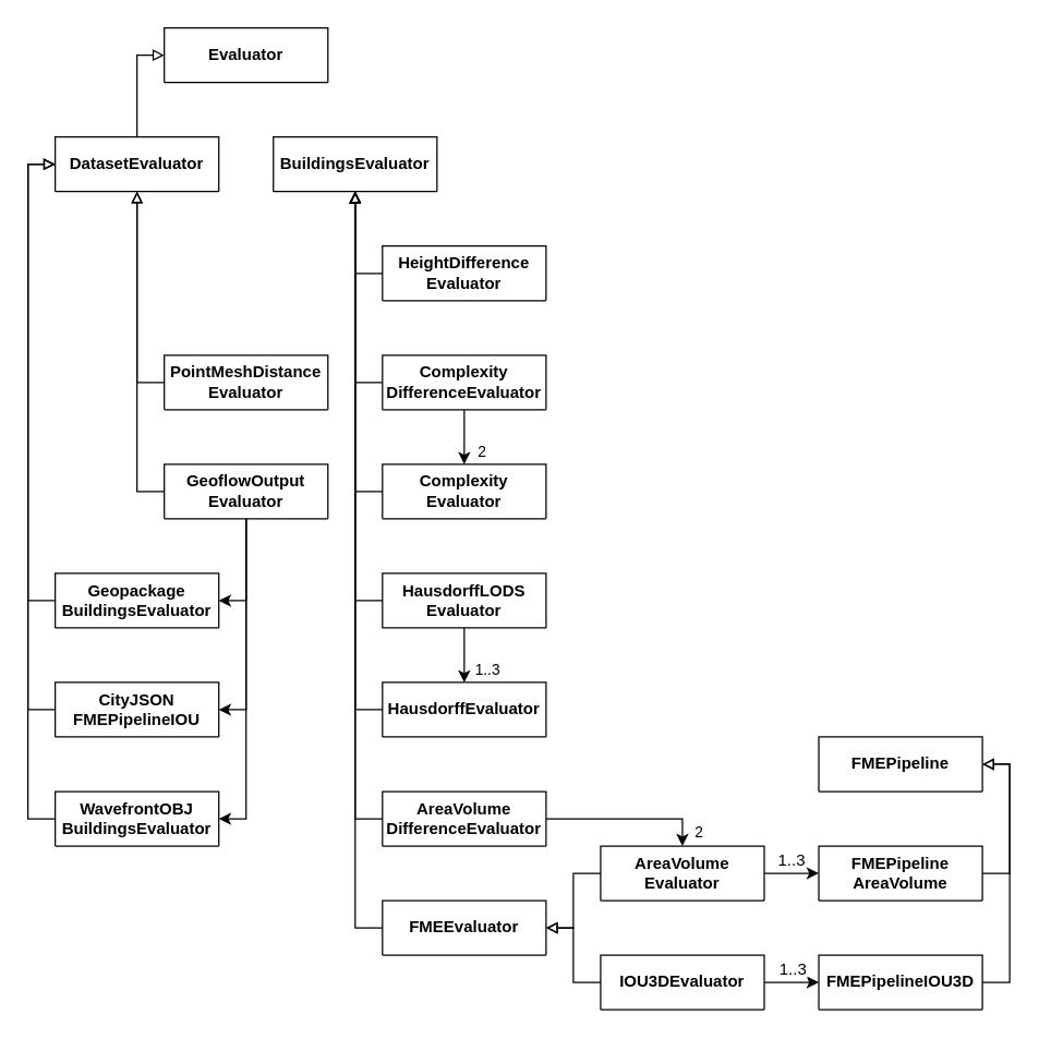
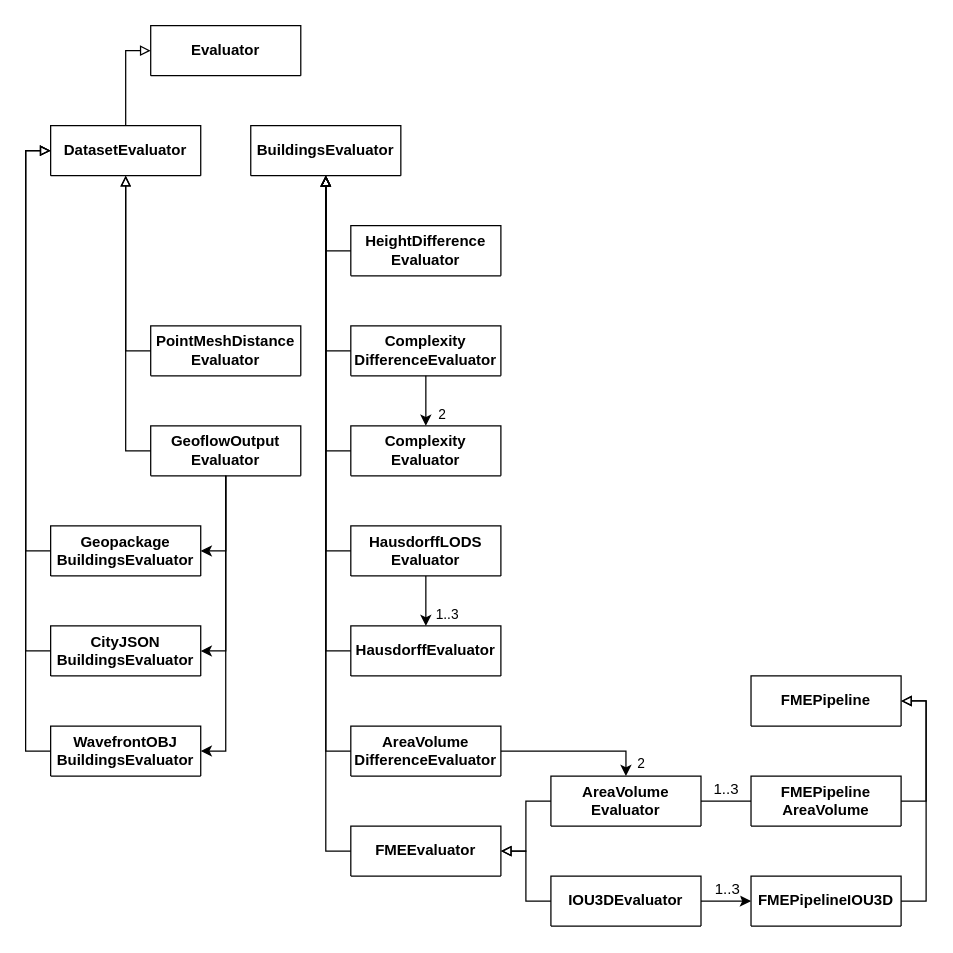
- <mxCell id="24" value="&lt;b&gt;CityJSON&lt;/b&gt;&lt;div&gt;&lt;b&gt;FMEPipelineIOU&lt;/b&gt;&lt;/div&gt;" style="swimlane;fontStyle=0;childLayout=stackLayout;horizontal=1;startSize=40;fillColor=none;horizontalStack=0;resizeParent=1;resizeParentMax=0;resizeLast=0;collapsible=1;marginBottom=0;whiteSpace=wrap;html=1;" parent="1" vertex="1"><mxGeometry x="40" y="500" width="120" height="40" as="geometry" /></mxCell>
+ <mxCell id="24" value="&lt;b&gt;CityJSON&lt;/b&gt;&lt;div&gt;&lt;b&gt;BuildingsEvaluator&lt;/b&gt;&lt;/div&gt;" style="swimlane;fontStyle=0;childLayout=stackLayout;horizontal=1;startSize=40;fillColor=none;horizontalStack=0;resizeParent=1;resizeParentMax=0;resizeLast=0;collapsible=1;marginBottom=0;whiteSpace=wrap;html=1;" parent="1" vertex="1"><mxGeometry x="40" y="500" width="120" height="40" as="geometry" /></mxCell>
- <mxCell id="40" style="edgeStyle=orthogonalEdgeStyle;rounded=0;orthogonalLoop=1;jettySize=auto;html=1;" parent="1" source="42" target="48" edge="1"><mxGeometry relative="1" as="geometry" /></mxCell>
+ <mxCell id="40" style="edgeStyle=orthogonalEdgeStyle;rounded=0;orthogonalLoop=1;jettySize=auto;html=1;endArrow=none;" parent="1" source="42" target="48" edge="1"><mxGeometry relative="1" as="geometry" /></mxCell>
